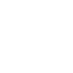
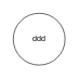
+ <mxCell id="2" value="ddd" style="ellipse;whiteSpace=wrap;html=1;aspect=fixed;" vertex="1" parent="1"><mxGeometry x="20" y="20" width="80" height="80" as="geometry" /></mxCell>
